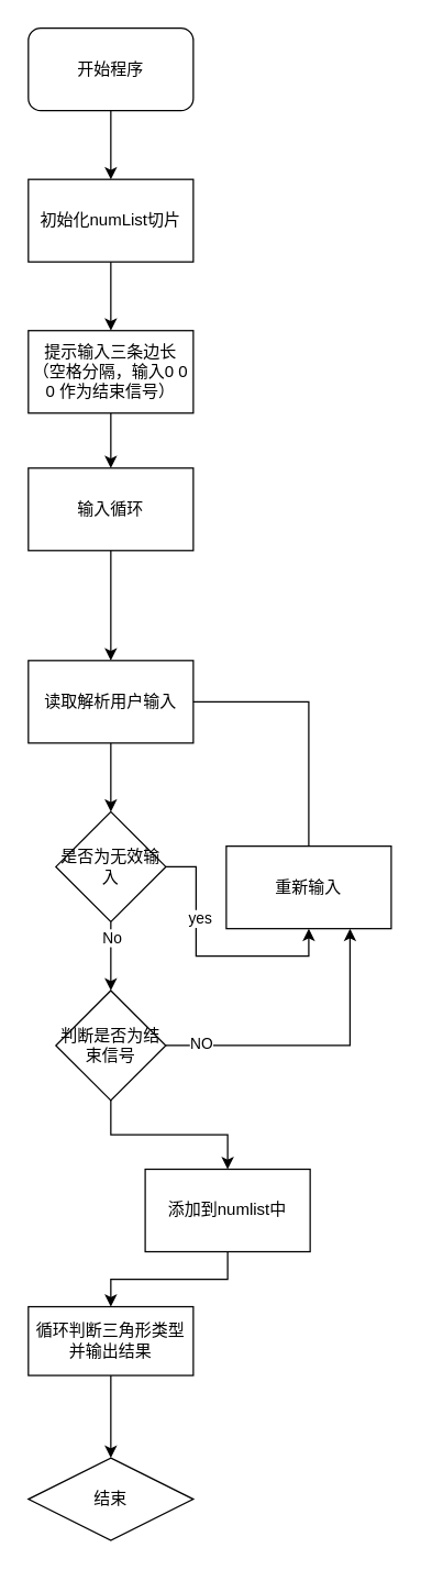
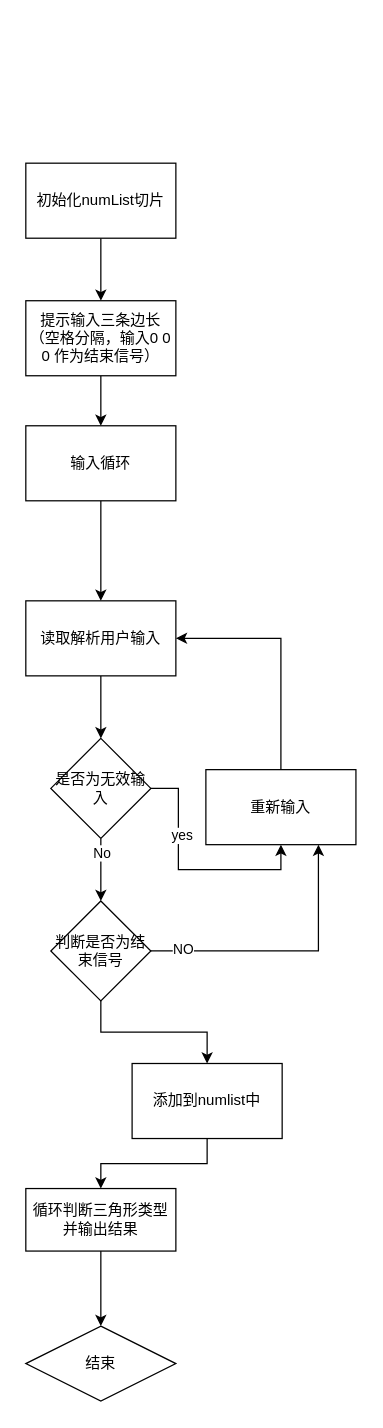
- <mxCell id="3" value="开始程序" style="rounded=1;whiteSpace=wrap;html=1;" vertex="1" parent="1"><mxGeometry x="20" y="20" width="120" height="60" as="geometry" /></mxCell>
- <mxCell id="2" value="" style="edgeStyle=orthogonalEdgeStyle;rounded=0;orthogonalLoop=1;jettySize=auto;html=1;" edge="1" parent="1" source="3" target="5"><mxGeometry relative="1" as="geometry" /></mxCell>
- <mxCell id="17" style="edgeStyle=orthogonalEdgeStyle;rounded=0;orthogonalLoop=1;jettySize=auto;html=1;exitX=0.5;exitY=0;exitDx=0;exitDy=0;entryX=1;entryY=0.5;entryDx=0;entryDy=0;endArrow=none;" edge="1" parent="1" source="18" target="11"><mxGeometry relative="1" as="geometry" /></mxCell>
+ <mxCell id="17" style="edgeStyle=orthogonalEdgeStyle;rounded=0;orthogonalLoop=1;jettySize=auto;html=1;exitX=0.5;exitY=0;exitDx=0;exitDy=0;entryX=1;entryY=0.5;entryDx=0;entryDy=0;" edge="1" parent="1" source="18" target="11"><mxGeometry relative="1" as="geometry" /></mxCell>
